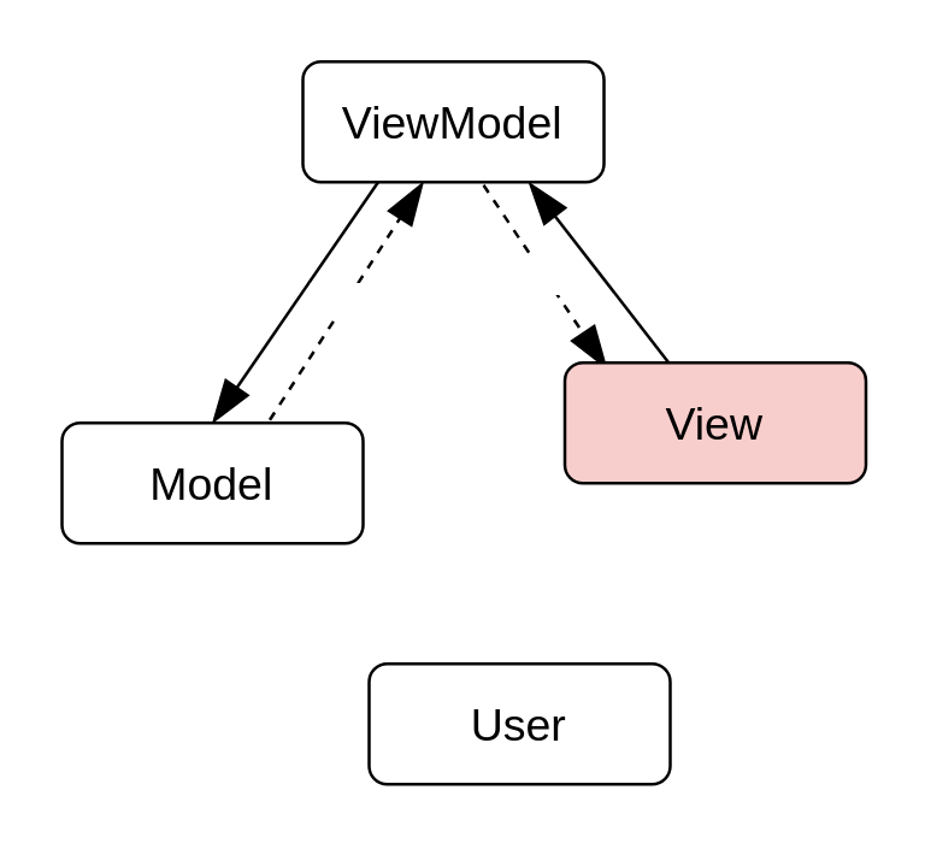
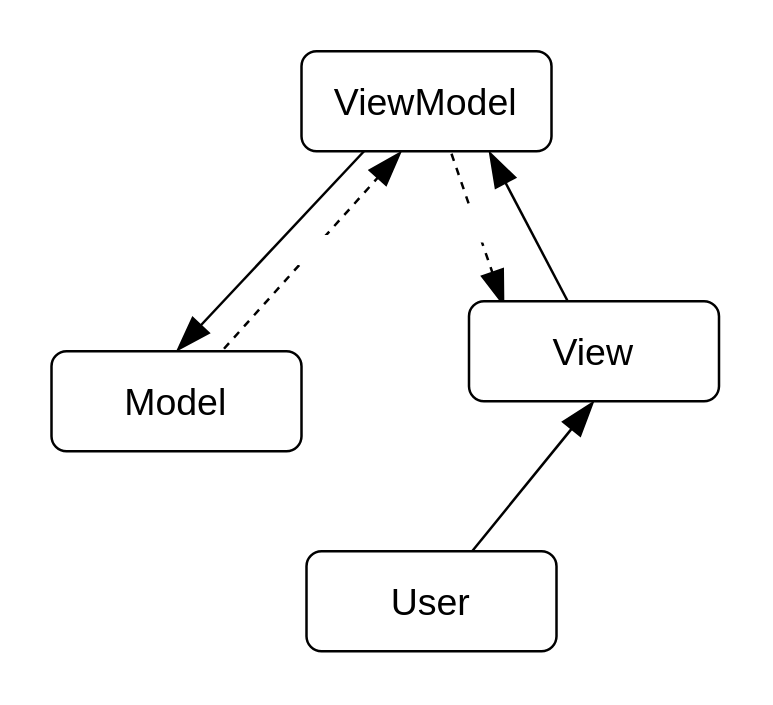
- <mxCell id="5" value="&lt;span style=&quot;font-size: 15px;&quot;&gt;View&lt;/span&gt;&lt;span style=&quot;font-size: 15px;&quot;&gt;Model&lt;/span&gt;" style="rounded=1;whiteSpace=wrap;html=1;" parent="1" vertex="1"><mxGeometry x="100" y="20" width="100" height="40" as="geometry" /></mxCell>
+ <mxCell id="5" value="&lt;span style=&quot;font-size: 15px;&quot;&gt;View&lt;/span&gt;&lt;span style=&quot;font-size: 15px;&quot;&gt;Model&lt;/span&gt;" style="rounded=1;whiteSpace=wrap;html=1;" parent="1" vertex="1"><mxGeometry x="120" y="20" width="100" height="40" as="geometry" /></mxCell>
- <mxCell id="10" value="&lt;span style=&quot;font-size: 15px;&quot;&gt;View&lt;/span&gt;" style="rounded=1;whiteSpace=wrap;html=1;fillColor=#f8cecc;" parent="1" vertex="1"><mxGeometry x="187" y="120" width="100" height="40" as="geometry" /></mxCell>
+ <mxCell id="10" value="&lt;span style=&quot;font-size: 15px;&quot;&gt;View&lt;/span&gt;" style="rounded=1;whiteSpace=wrap;html=1;" parent="1" vertex="1"><mxGeometry x="187" y="120" width="100" height="40" as="geometry" /></mxCell>
+ <mxCell id="11" style="edgeStyle=none;html=1;entryX=0.5;entryY=1;entryDx=0;entryDy=0;endArrow=blockThin;endFill=1;endSize=12;" parent="1" source="12" target="10" edge="1"><mxGeometry relative="1" as="geometry"><mxPoint x="237" y="160" as="targetPoint" /></mxGeometry></mxCell>
